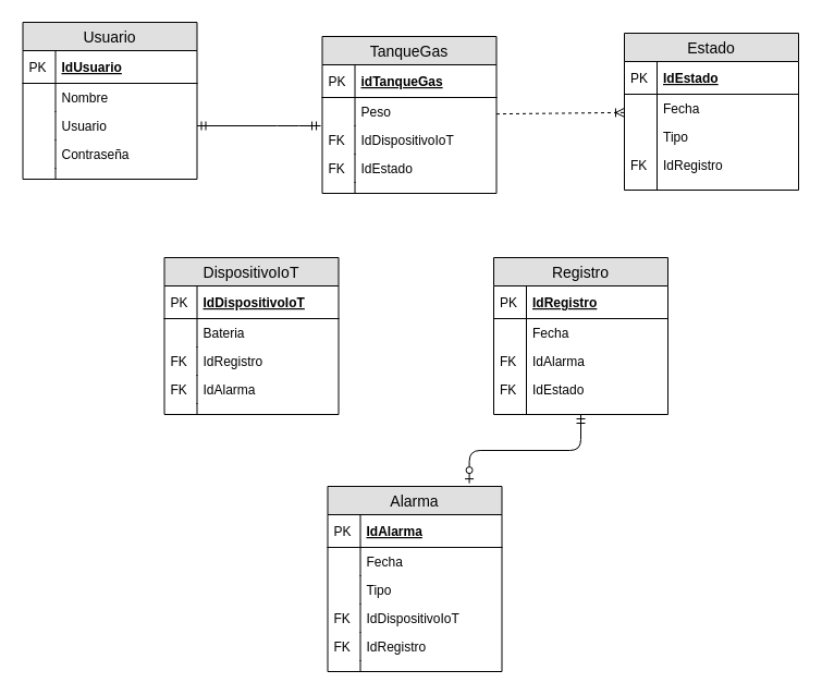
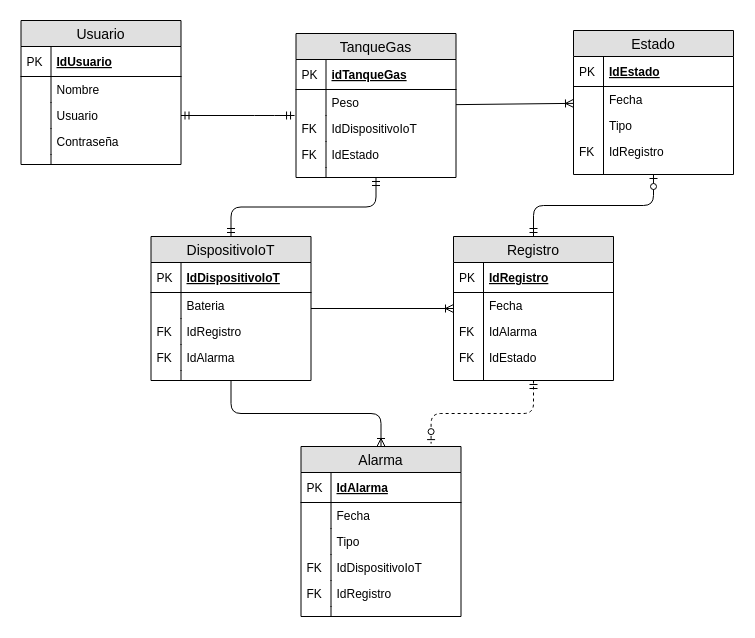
- <mxCell id="73" value="" style="fontSize=12;html=1;endArrow=ERoneToMany;dashed=1;" parent="1" source="2" target="48" edge="1"><mxGeometry width="100" height="100" relative="1" as="geometry"><mxPoint x="440.5" y="252" as="sourcePoint" /><mxPoint x="540.5" y="152" as="targetPoint" /></mxGeometry></mxCell>
+ <mxCell id="73" value="" style="fontSize=12;html=1;endArrow=ERoneToMany;" parent="1" source="2" target="48" edge="1"><mxGeometry width="100" height="100" relative="1" as="geometry"><mxPoint x="440.5" y="252" as="sourcePoint" /><mxPoint x="540.5" y="152" as="targetPoint" /></mxGeometry></mxCell>
+ <mxCell id="74" value="" style="fontSize=12;html=1;endArrow=ERzeroToOne;startArrow=ERmandOne;edgeStyle=orthogonalEdgeStyle;" parent="1" source="37" target="48" edge="1"><mxGeometry width="100" height="100" relative="1" as="geometry"><mxPoint x="620.5" y="319" as="sourcePoint" /><mxPoint x="720.5" y="219" as="targetPoint" /></mxGeometry></mxCell>
+ <mxCell id="70" value="" style="fontSize=12;html=1;endArrow=ERmandOne;startArrow=ERmandOne;edgeStyle=orthogonalEdgeStyle;" parent="1" source="13" target="2" edge="1"><mxGeometry width="100" height="100" relative="1" as="geometry"><mxPoint x="330.5" y="516" as="sourcePoint" /><mxPoint x="310.5" y="116" as="targetPoint" /></mxGeometry></mxCell>
+ <mxCell id="71" value="" style="fontSize=12;html=1;endArrow=ERoneToMany;" parent="1" source="13" target="37" edge="1"><mxGeometry width="100" height="100" relative="1" as="geometry"><mxPoint x="480.5" y="676" as="sourcePoint" /><mxPoint x="580.5" y="576" as="targetPoint" /></mxGeometry></mxCell>
+ <mxCell id="72" value="" style="fontSize=12;html=1;endArrow=ERoneToMany;edgeStyle=orthogonalEdgeStyle;elbow=vertical;" parent="1" source="13" target="24" edge="1"><mxGeometry width="100" height="100" relative="1" as="geometry"><mxPoint x="350.5" y="736" as="sourcePoint" /><mxPoint x="520.5" y="466" as="targetPoint" /></mxGeometry></mxCell>
- <mxCell id="75" value="" style="fontSize=12;html=1;endArrow=ERzeroToOne;startArrow=ERmandOne;entryX=0.813;entryY=-0.017;entryDx=0;entryDy=0;entryPerimeter=0;edgeStyle=orthogonalEdgeStyle;" parent="1" source="37" target="24" edge="1"><mxGeometry width="100" height="100" relative="1" as="geometry"><mxPoint x="630.5" y="610" as="sourcePoint" /><mxPoint x="730.5" y="510" as="targetPoint" /></mxGeometry></mxCell>
+ <mxCell id="75" value="" style="fontSize=12;html=1;endArrow=ERzeroToOne;startArrow=ERmandOne;entryX=0.813;entryY=-0.017;entryDx=0;entryDy=0;entryPerimeter=0;edgeStyle=orthogonalEdgeStyle;dashed=1;" parent="1" source="37" target="24" edge="1"><mxGeometry width="100" height="100" relative="1" as="geometry"><mxPoint x="630.5" y="610" as="sourcePoint" /><mxPoint x="730.5" y="510" as="targetPoint" /></mxGeometry></mxCell>
